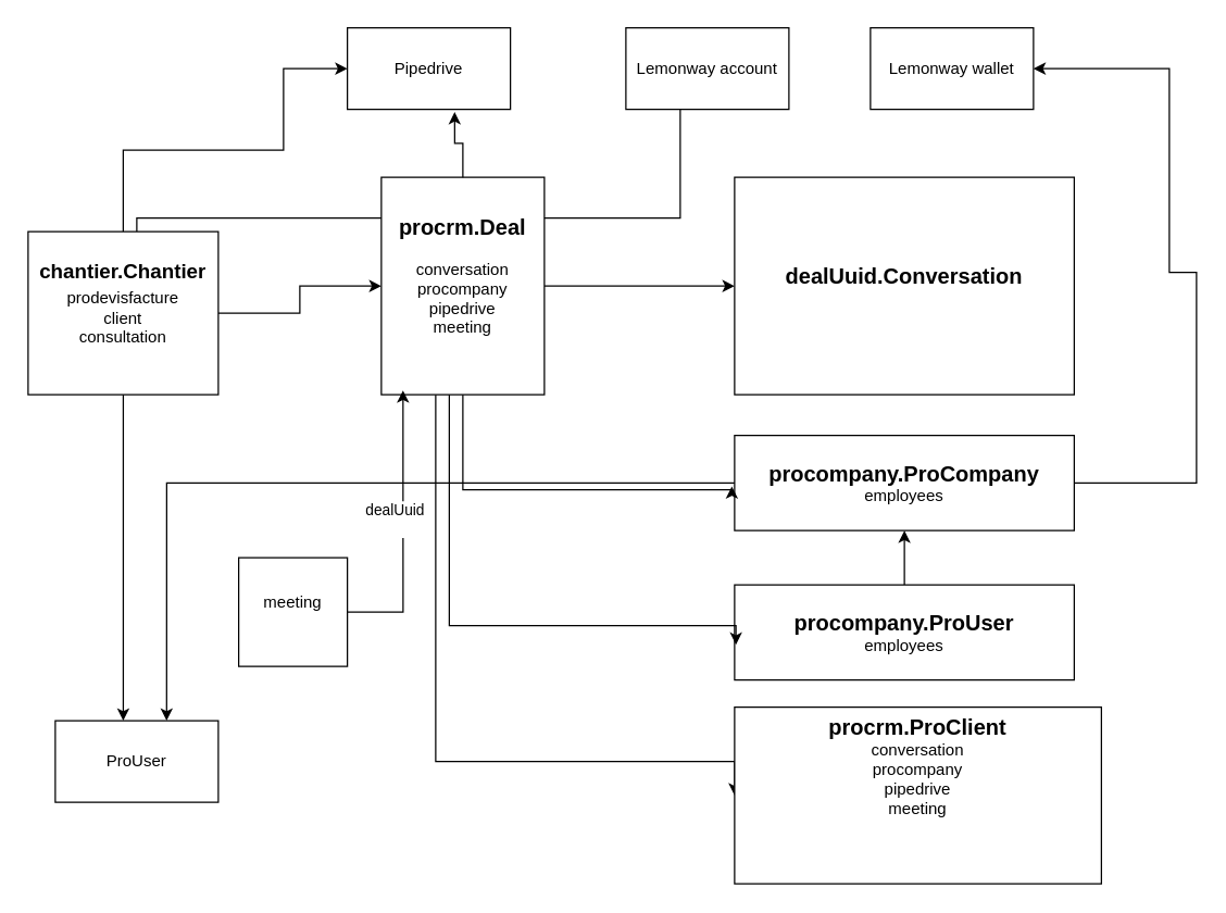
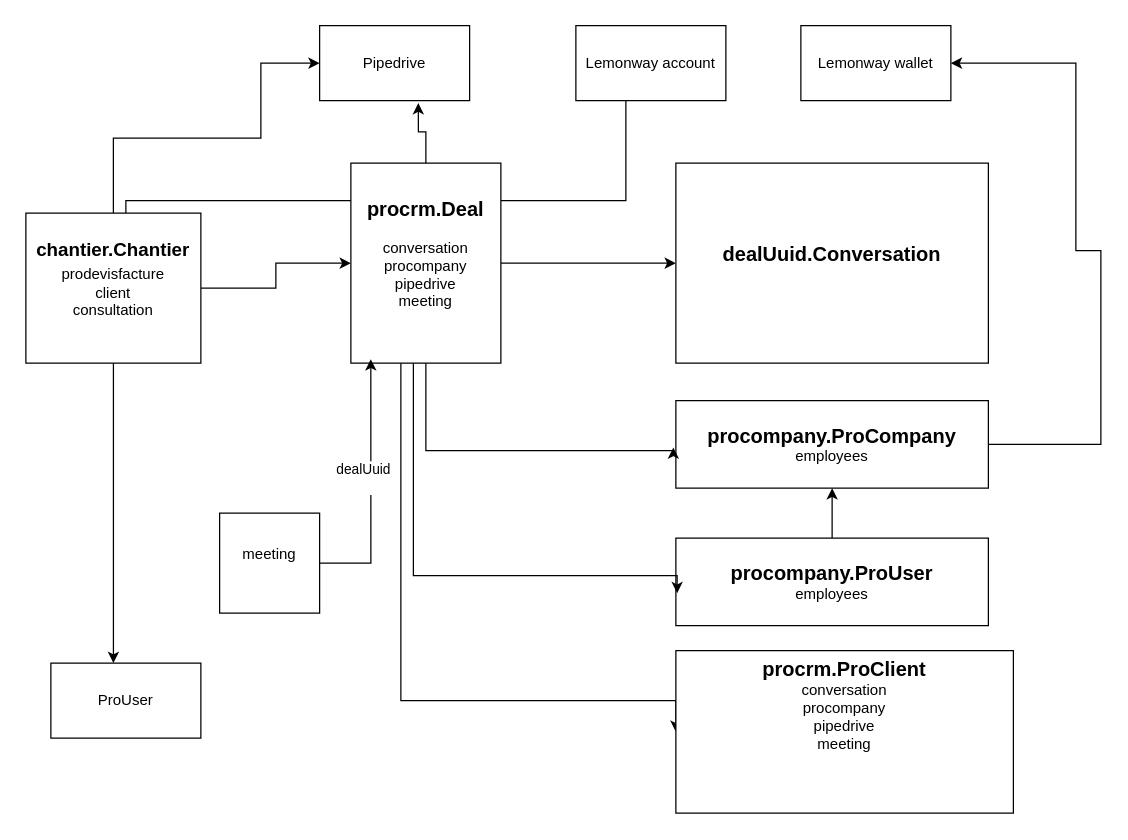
- <mxCell id="22" style="edgeStyle=orthogonalEdgeStyle;rounded=0;orthogonalLoop=1;jettySize=auto;html=1;entryX=0.683;entryY=0;entryDx=0;entryDy=0;entryPerimeter=0;" parent="1" source="14" target="10" edge="1"><mxGeometry relative="1" as="geometry" /></mxCell>
